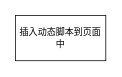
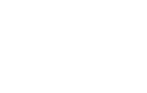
- <mxCell id="2" value="插入动态脚本到页面中" style="rounded=0;whiteSpace=wrap;html=1;" vertex="1" parent="1"><mxGeometry x="20" y="20" width="120" height="60" as="geometry" /></mxCell>
